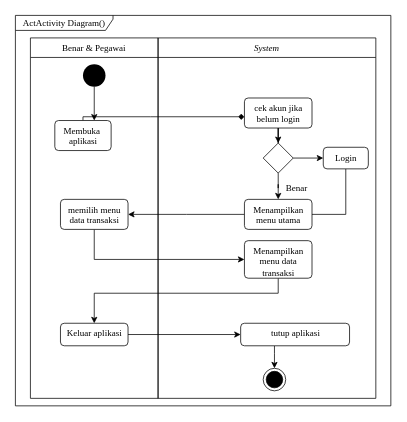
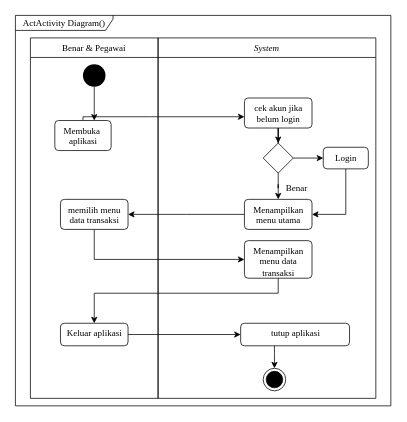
- <mxCell id="16" style="edgeStyle=orthogonalEdgeStyle;rounded=0;orthogonalLoop=1;jettySize=auto;html=1;endArrow=diamond;" parent="1" source="17" target="19" edge="1"><mxGeometry relative="1" as="geometry"><Array as="points"><mxPoint x="200" y="155" /><mxPoint x="200" y="155" /></Array></mxGeometry></mxCell>
+ <mxCell id="16" style="edgeStyle=orthogonalEdgeStyle;rounded=0;orthogonalLoop=1;jettySize=auto;html=1;" parent="1" source="17" target="19" edge="1"><mxGeometry relative="1" as="geometry"><Array as="points"><mxPoint x="200" y="155" /><mxPoint x="200" y="155" /></Array></mxGeometry></mxCell>
- <mxCell id="26" style="edgeStyle=orthogonalEdgeStyle;rounded=0;orthogonalLoop=1;jettySize=auto;html=1;entryX=1;entryY=0.5;entryDx=0;entryDy=0;endArrow=none;" parent="1" source="27" target="24" edge="1"><mxGeometry relative="1" as="geometry"><Array as="points"><mxPoint x="460" y="285" /></Array></mxGeometry></mxCell>
+ <mxCell id="26" style="edgeStyle=orthogonalEdgeStyle;rounded=0;orthogonalLoop=1;jettySize=auto;html=1;entryX=1;entryY=0.5;entryDx=0;entryDy=0;" parent="1" source="27" target="24" edge="1"><mxGeometry relative="1" as="geometry"><Array as="points"><mxPoint x="460" y="285" /></Array></mxGeometry></mxCell>
